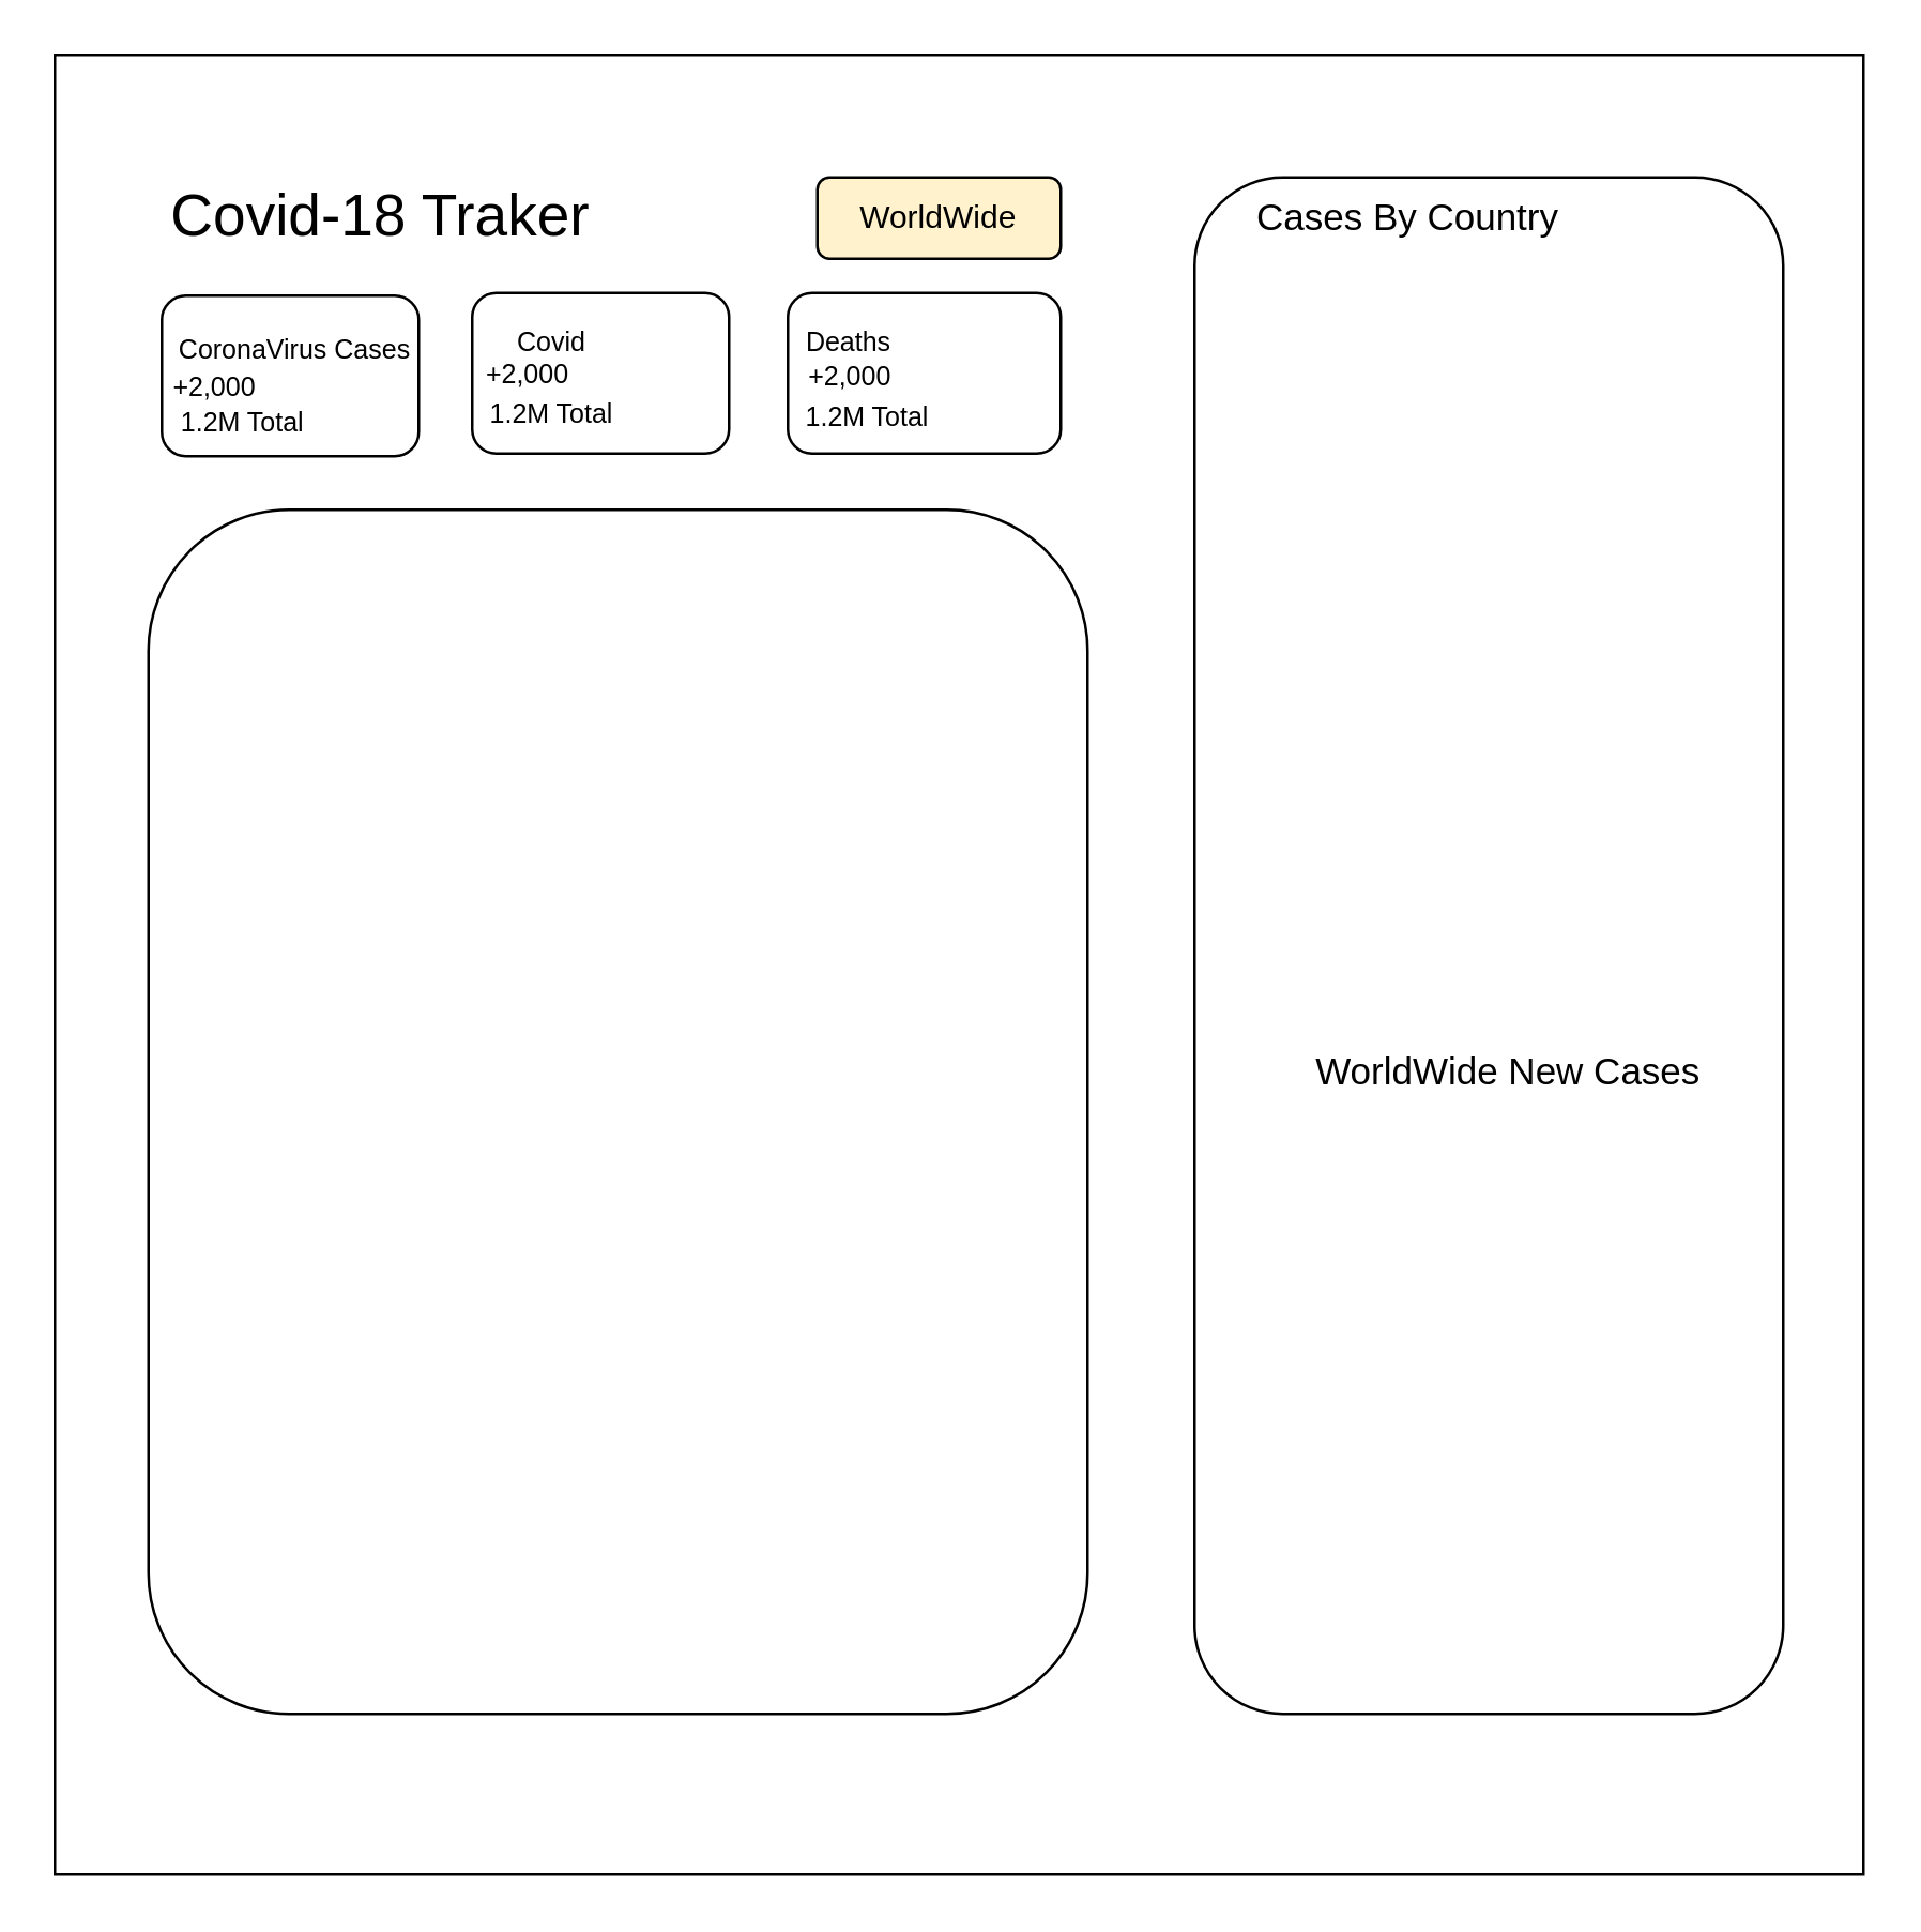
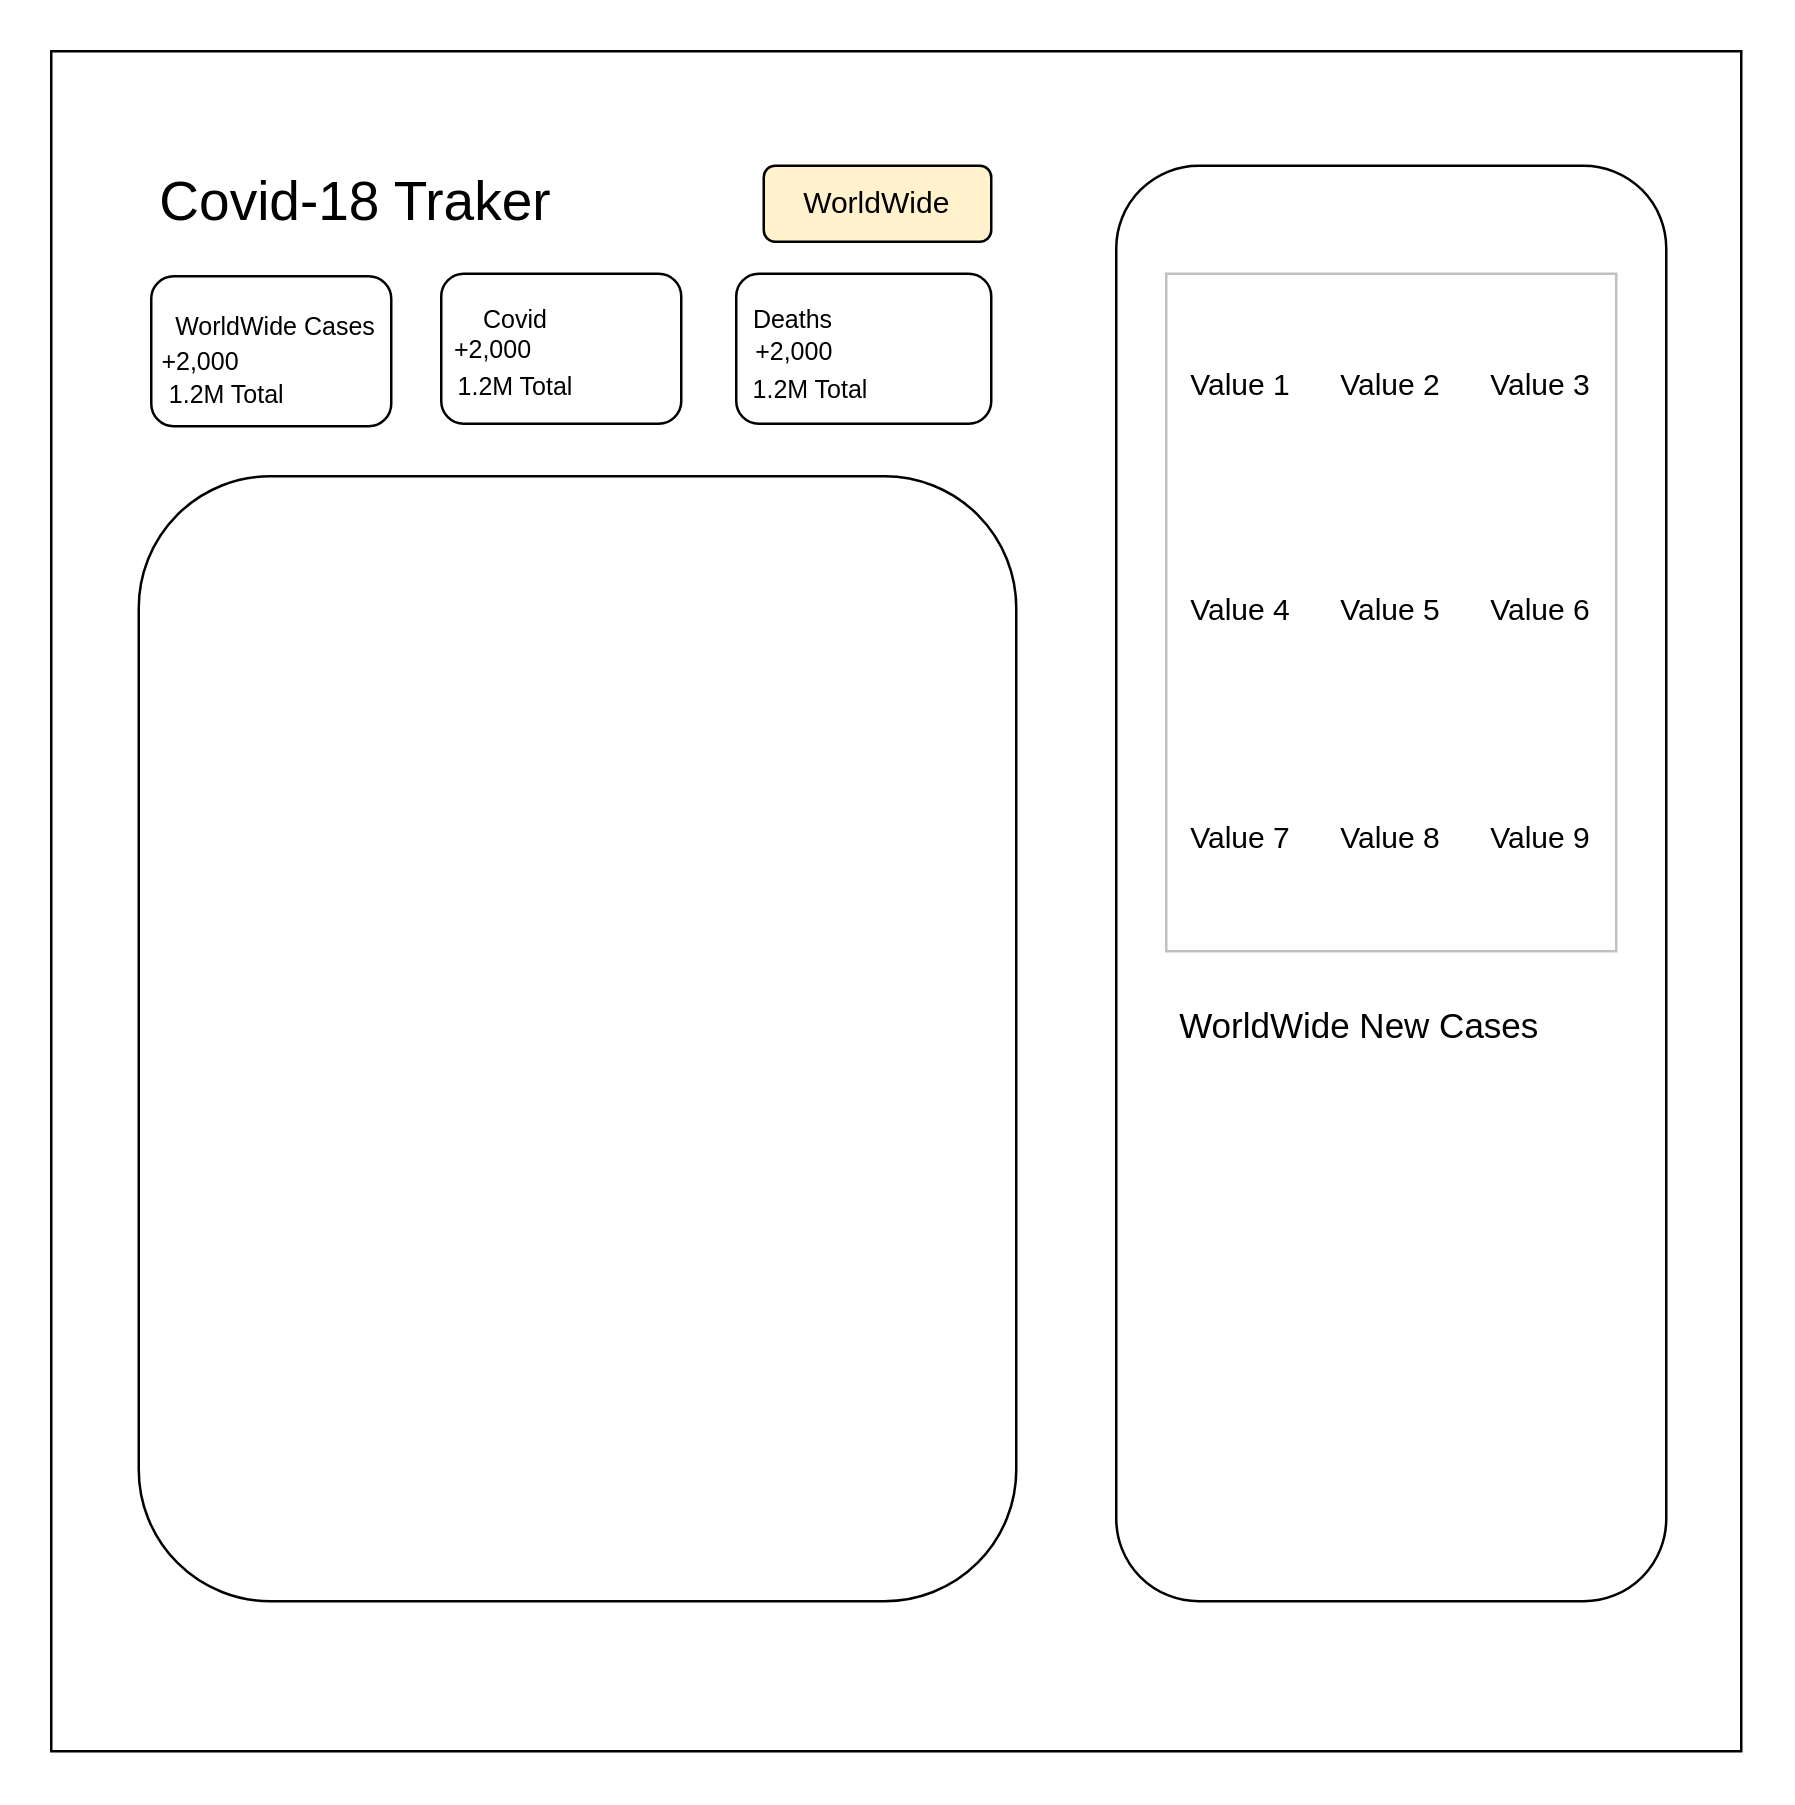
- <mxCell id="19" value="&lt;font style=&quot;font-size: 14px&quot;&gt;Cases By Country&lt;/font&gt;" style="text;html=1;strokeColor=none;fillColor=none;align=center;verticalAlign=middle;whiteSpace=wrap;rounded=0;" vertex="1" parent="1"><mxGeometry x="466" y="71" width="120" height="20" as="geometry" /></mxCell>
- <mxCell id="6" value="&lt;font style=&quot;font-size: 10px&quot;&gt;CoronaVirus Cases&lt;/font&gt;" style="text;html=1;strokeColor=none;fillColor=none;align=center;verticalAlign=middle;whiteSpace=wrap;rounded=0;" vertex="1" parent="1"><mxGeometry x="55" y="120" width="110" height="19" as="geometry" /></mxCell>
+ <mxCell id="6" value="&lt;font style=&quot;font-size: 10px&quot;&gt;WorldWide Cases&lt;/font&gt;" style="text;html=1;strokeColor=none;fillColor=none;align=center;verticalAlign=middle;whiteSpace=wrap;rounded=0;" vertex="1" parent="1"><mxGeometry x="55" y="120" width="110" height="19" as="geometry" /></mxCell>
+ <mxCell id="23" value="&lt;table border=&quot;0&quot; width=&quot;100%&quot; height=&quot;100%&quot; style=&quot;width:100%;height:100%;border-collapse:collapse;&quot;&gt;&lt;tr&gt;&lt;td align=&quot;center&quot;&gt;Value 1&lt;/td&gt;&lt;td align=&quot;center&quot;&gt;Value 2&lt;/td&gt;&lt;td align=&quot;center&quot;&gt;Value 3&lt;/td&gt;&lt;/tr&gt;&lt;tr&gt;&lt;td align=&quot;center&quot;&gt;Value 4&lt;/td&gt;&lt;td align=&quot;center&quot;&gt;Value 5&lt;/td&gt;&lt;td align=&quot;center&quot;&gt;Value 6&lt;/td&gt;&lt;/tr&gt;&lt;tr&gt;&lt;td align=&quot;center&quot;&gt;Value 7&lt;/td&gt;&lt;td align=&quot;center&quot;&gt;Value 8&lt;/td&gt;&lt;td align=&quot;center&quot;&gt;Value 9&lt;/td&gt;&lt;/tr&gt;&lt;/table&gt;" style="text;html=1;strokeColor=#c0c0c0;fillColor=none;overflow=fill;" vertex="1" parent="1"><mxGeometry x="466" y="109" width="180" height="271" as="geometry" /></mxCell>
- <mxCell id="20" value="&lt;font style=&quot;font-size: 14px&quot;&gt;WorldWide New Cases&lt;/font&gt;" style="text;html=1;strokeColor=none;fillColor=none;align=center;verticalAlign=middle;whiteSpace=wrap;rounded=0;" vertex="1" parent="1"><mxGeometry x="486" y="390" width="155" height="20" as="geometry" /></mxCell>
+ <mxCell id="20" value="&lt;font style=&quot;font-size: 14px&quot;&gt;WorldWide New Cases&lt;/font&gt;" style="text;html=1;strokeColor=none;fillColor=none;align=center;verticalAlign=middle;whiteSpace=wrap;rounded=0;" vertex="1" parent="1"><mxGeometry x="466" y="400" width="155" height="20" as="geometry" /></mxCell>
